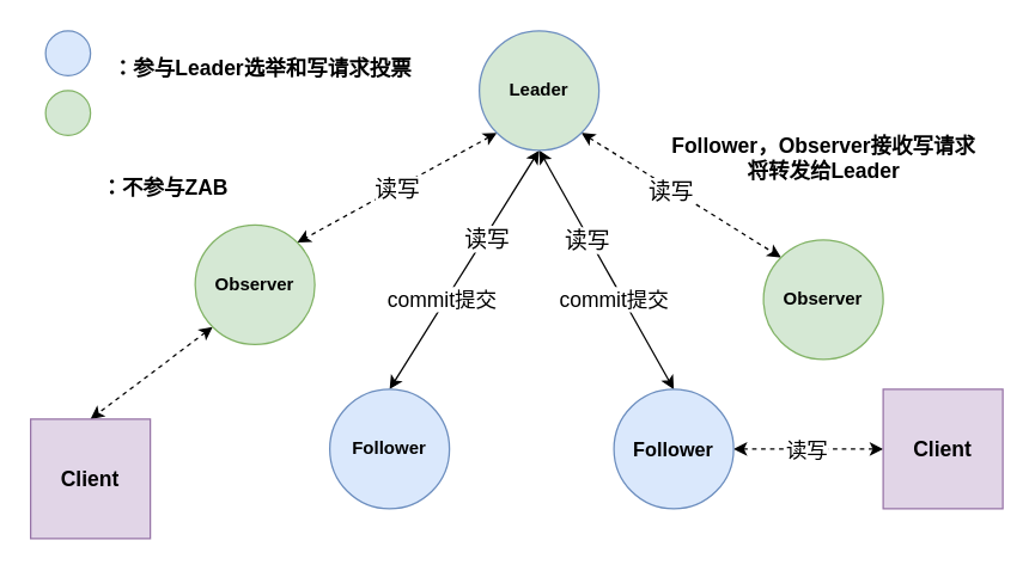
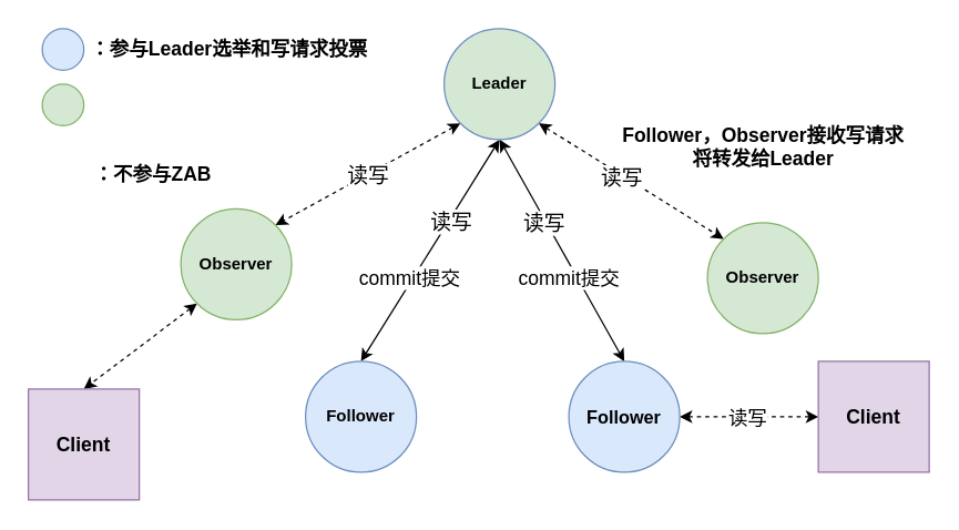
- <mxCell id="23" value="&lt;font style=&quot;font-size: 14px;&quot;&gt;：参与Leader选举和写请求投票&lt;/font&gt;" style="text;html=1;strokeColor=none;fillColor=none;align=center;verticalAlign=middle;whiteSpace=wrap;rounded=0;fontSize=11;fontFamily=Helvetica;fontColor=default;fontStyle=1" vertex="1" parent="1"><mxGeometry x="70" y="30" width="210" height="30" as="geometry" /></mxCell>
+ <mxCell id="23" value="&lt;font style=&quot;font-size: 14px;&quot;&gt;：参与Leader选举和写请求投票&lt;/font&gt;" style="text;html=1;strokeColor=none;fillColor=none;align=center;verticalAlign=middle;whiteSpace=wrap;rounded=0;fontSize=11;fontFamily=Helvetica;fontColor=default;fontStyle=1" vertex="1" parent="1"><mxGeometry x="60" y="20" width="210" height="30" as="geometry" /></mxCell>
